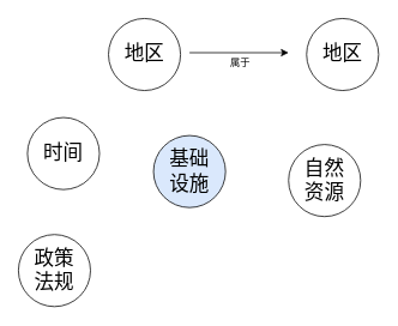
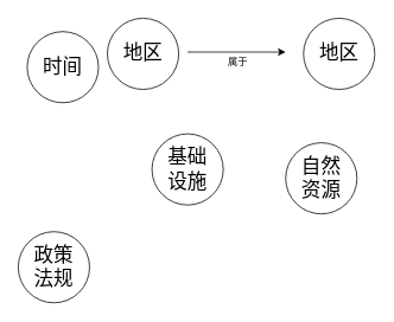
- <mxCell id="6" value="&lt;span style=&quot;font-size: 22px;&quot;&gt;时间&lt;/span&gt;" style="ellipse;whiteSpace=wrap;html=1;aspect=fixed;" vertex="1" parent="1"><mxGeometry x="30" y="130" width="80" height="80" as="geometry" /></mxCell>
+ <mxCell id="6" value="&lt;span style=&quot;font-size: 22px;&quot;&gt;时间&lt;/span&gt;" style="ellipse;whiteSpace=wrap;html=1;aspect=fixed;" vertex="1" parent="1"><mxGeometry x="30" y="35" width="80" height="80" as="geometry" /></mxCell>
- <mxCell id="7" value="&lt;span style=&quot;font-size: 22px;&quot;&gt;基础&lt;br&gt;设施&lt;br&gt;&lt;/span&gt;" style="ellipse;whiteSpace=wrap;html=1;aspect=fixed;fillColor=#dae8fc;" vertex="1" parent="1"><mxGeometry x="170" y="150" width="80" height="80" as="geometry" /></mxCell>
+ <mxCell id="7" value="&lt;span style=&quot;font-size: 22px;&quot;&gt;基础&lt;br&gt;设施&lt;br&gt;&lt;/span&gt;" style="ellipse;whiteSpace=wrap;html=1;aspect=fixed;" vertex="1" parent="1"><mxGeometry x="170" y="150" width="80" height="80" as="geometry" /></mxCell>
